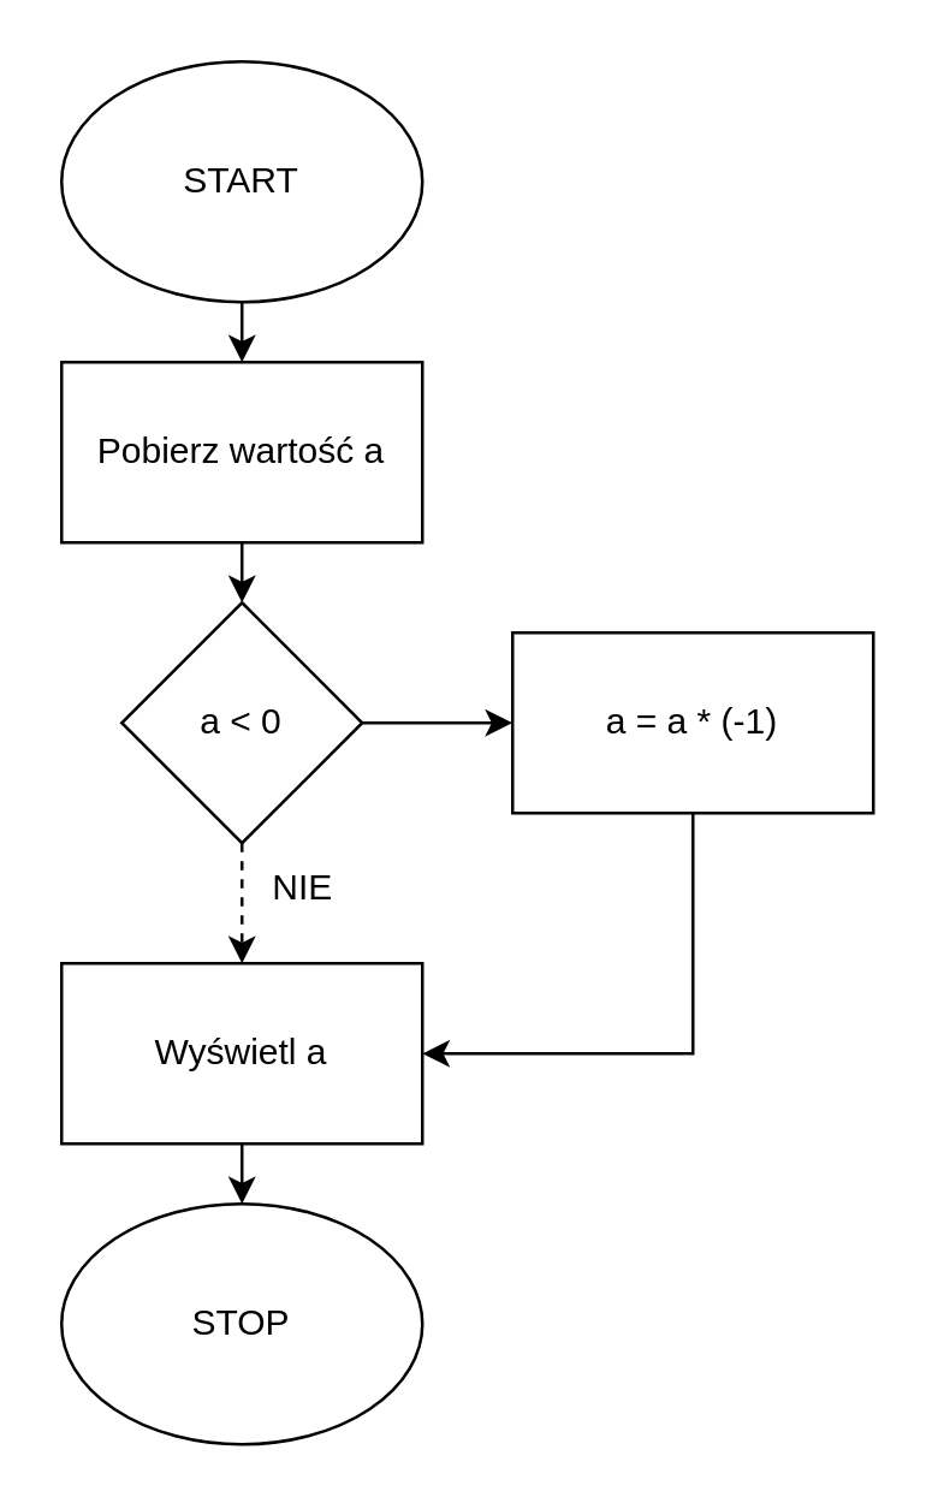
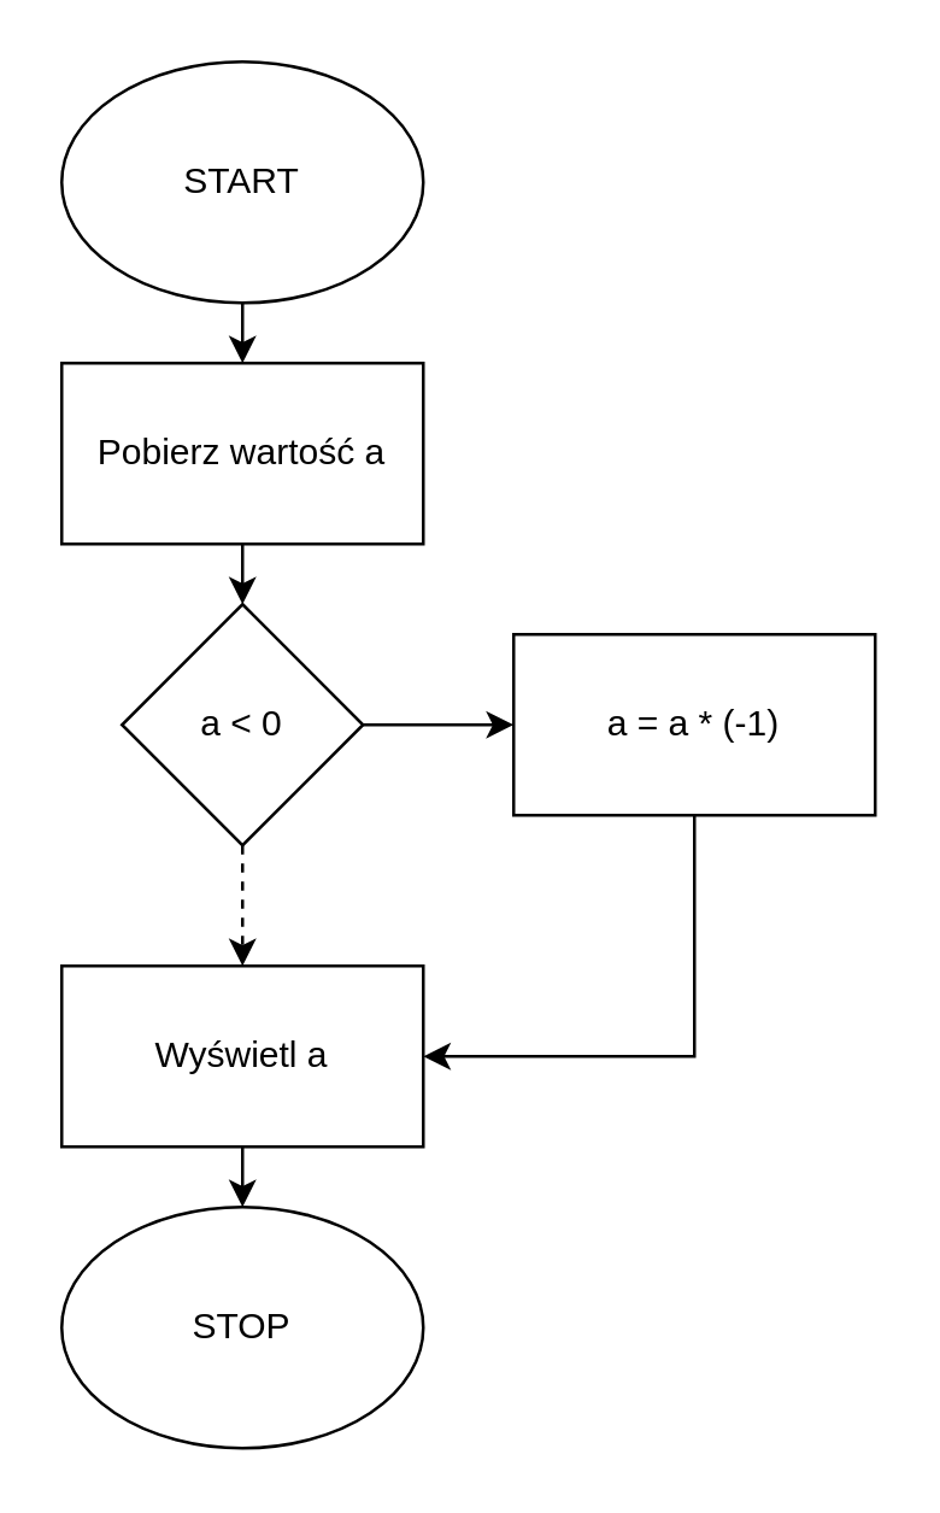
- <mxCell id="14" value="NIE" style="text;html=1;align=center;verticalAlign=middle;resizable=0;points=[];autosize=1;strokeColor=none;fillColor=none;" vertex="1" parent="1"><mxGeometry x="80" y="280" width="40" height="30" as="geometry" /></mxCell>
